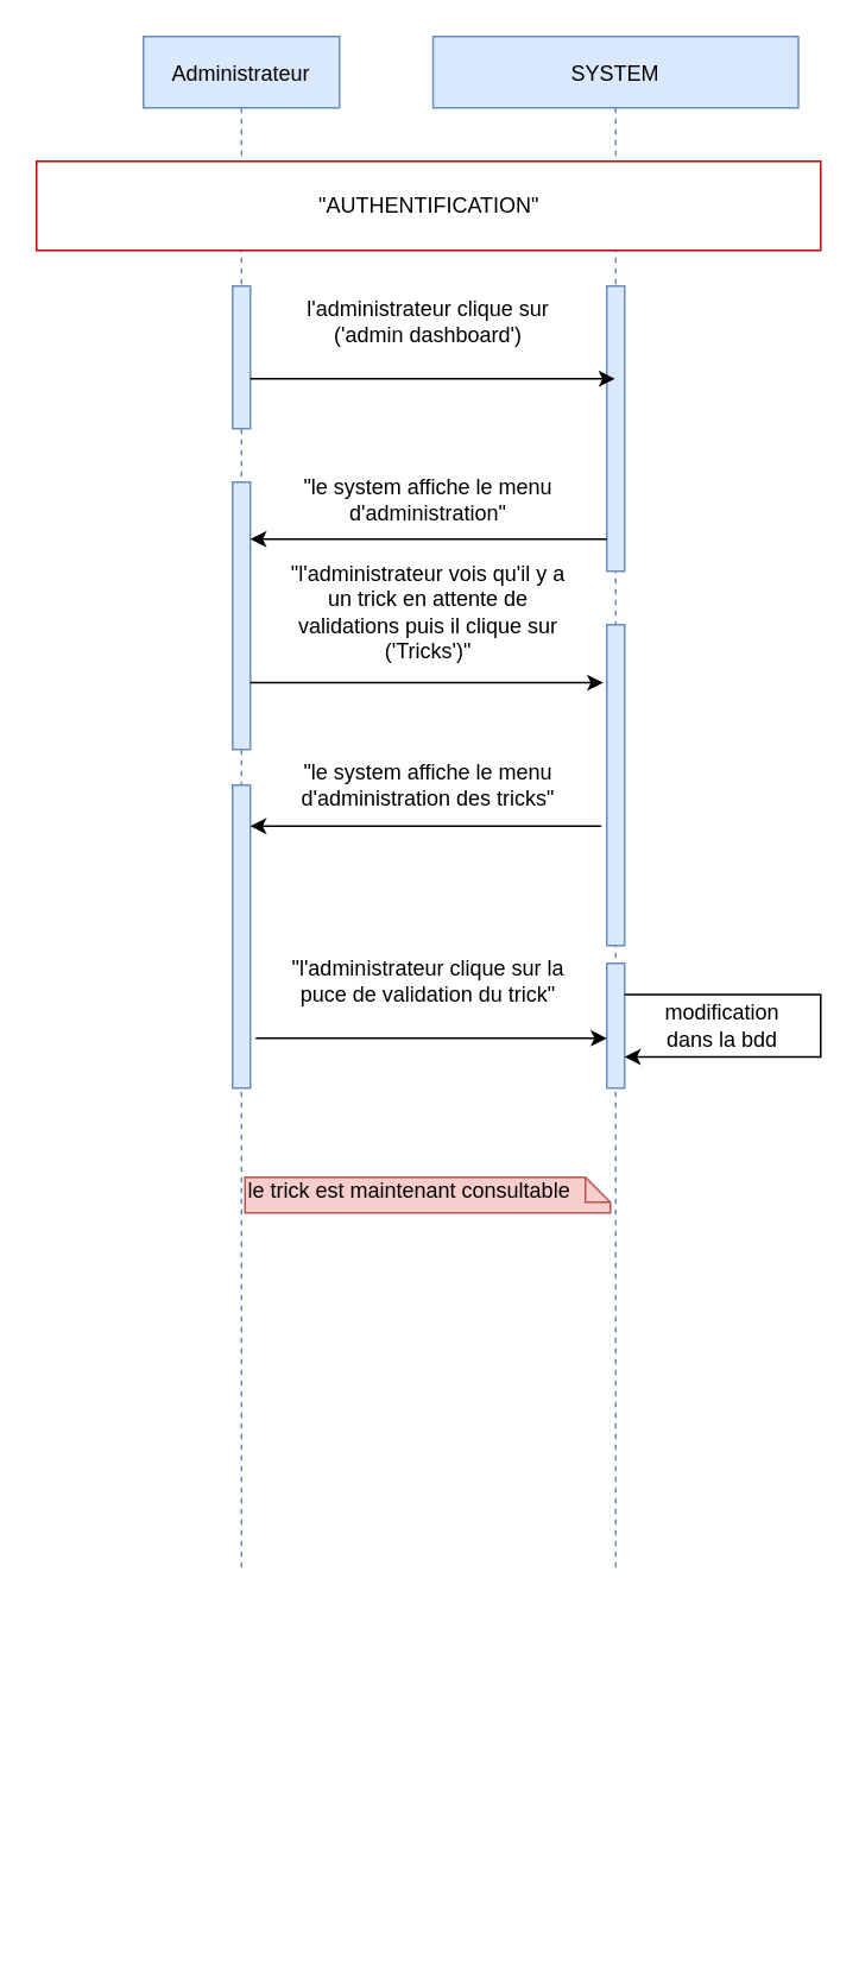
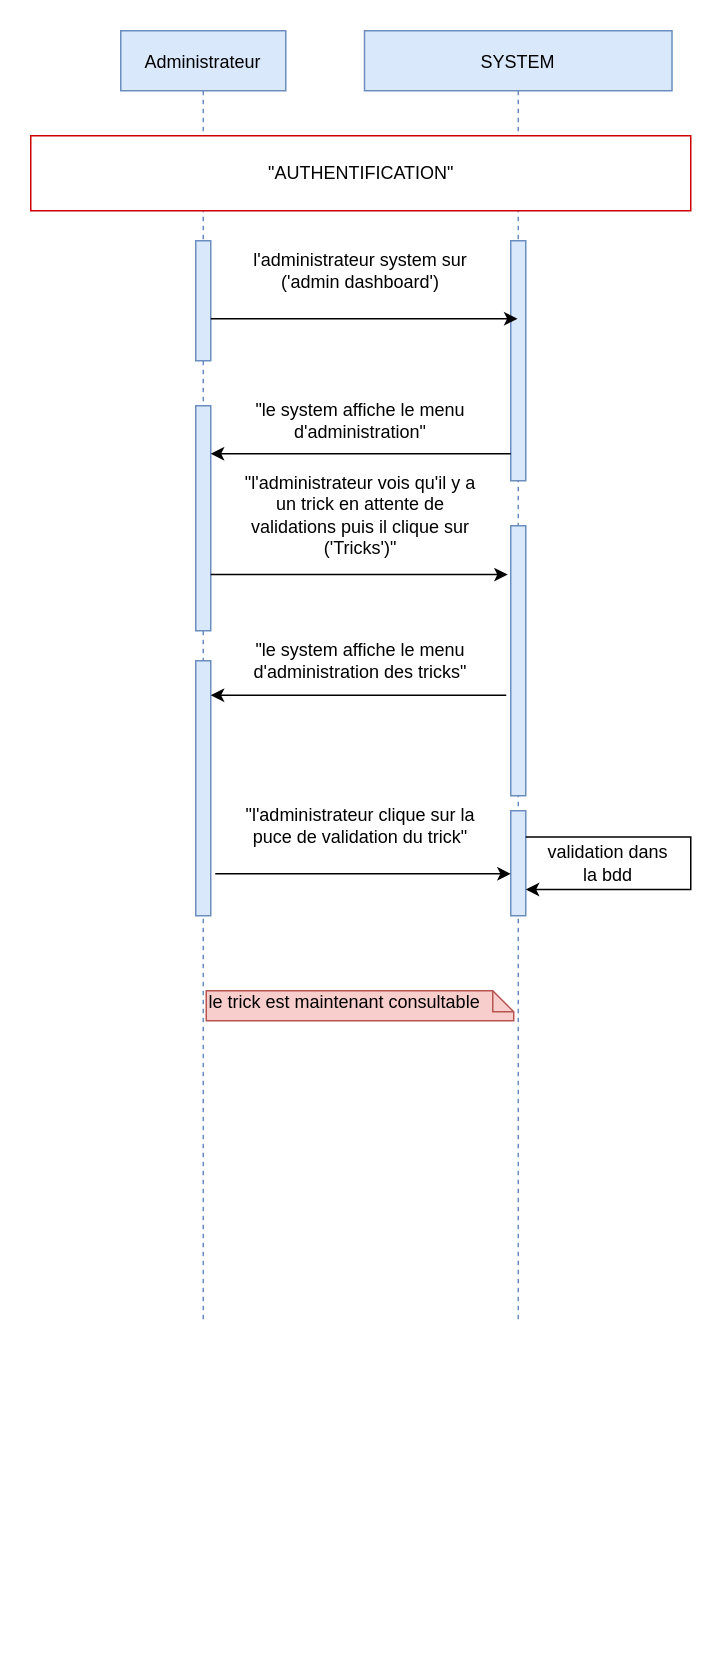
- <mxCell id="15" value="l'administrateur clique sur ('admin dashboard')" style="text;html=1;strokeColor=none;fillColor=none;align=center;verticalAlign=middle;whiteSpace=wrap;rounded=0;" vertex="1" parent="1"><mxGeometry x="160" y="170" width="160" height="20" as="geometry" /></mxCell>
+ <mxCell id="15" value="l'administrateur system sur ('admin dashboard')" style="text;html=1;strokeColor=none;fillColor=none;align=center;verticalAlign=middle;whiteSpace=wrap;rounded=0;" vertex="1" parent="1"><mxGeometry x="160" y="170" width="160" height="20" as="geometry" /></mxCell>
- <mxCell id="28" value="modification dans la bdd" style="text;html=1;strokeColor=none;fillColor=none;align=center;verticalAlign=middle;whiteSpace=wrap;rounded=0;" vertex="1" parent="1"><mxGeometry x="360" y="565" width="90" height="20" as="geometry" /></mxCell>
+ <mxCell id="28" value="validation dans la bdd" style="text;html=1;strokeColor=none;fillColor=none;align=center;verticalAlign=middle;whiteSpace=wrap;rounded=0;" vertex="1" parent="1"><mxGeometry x="360" y="565" width="90" height="20" as="geometry" /></mxCell>
